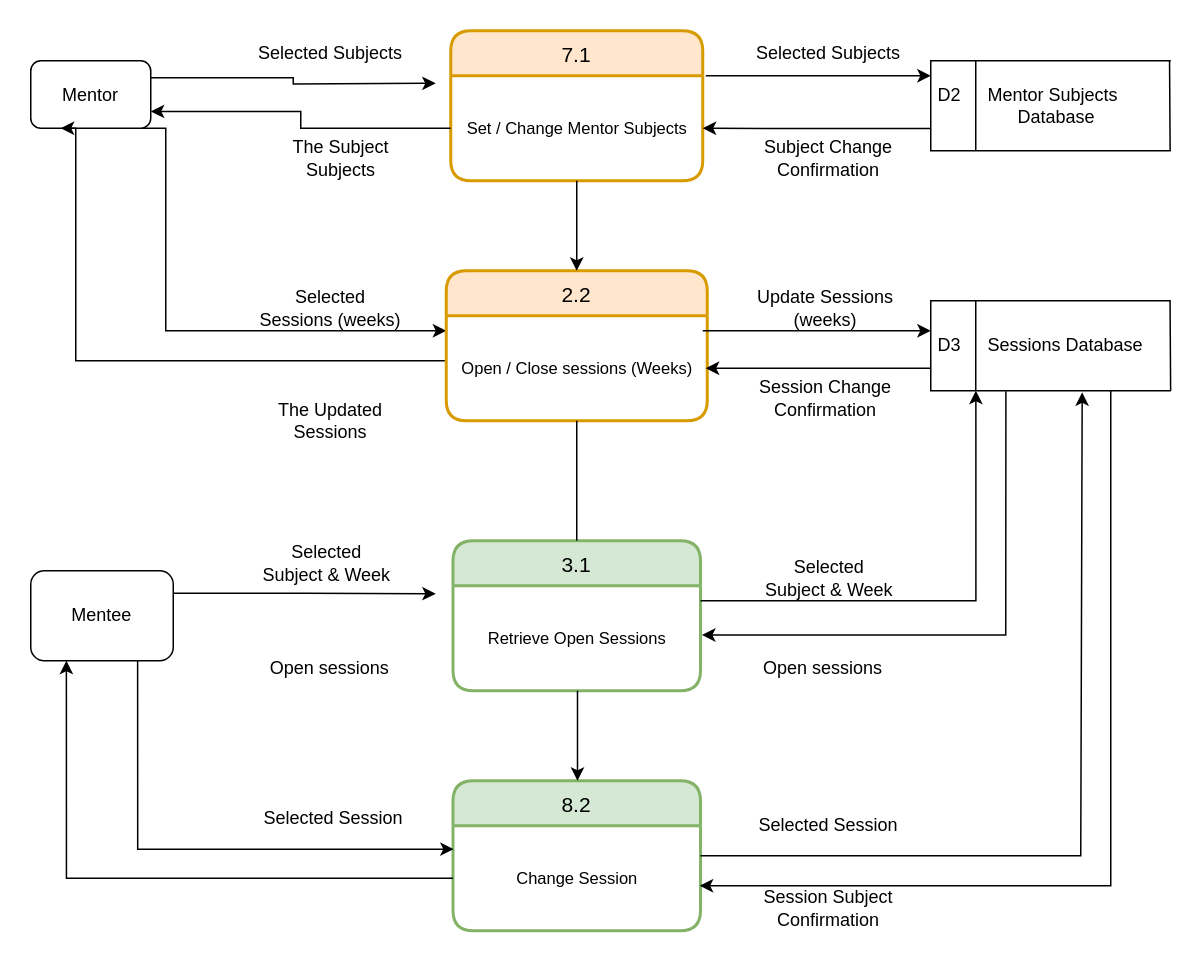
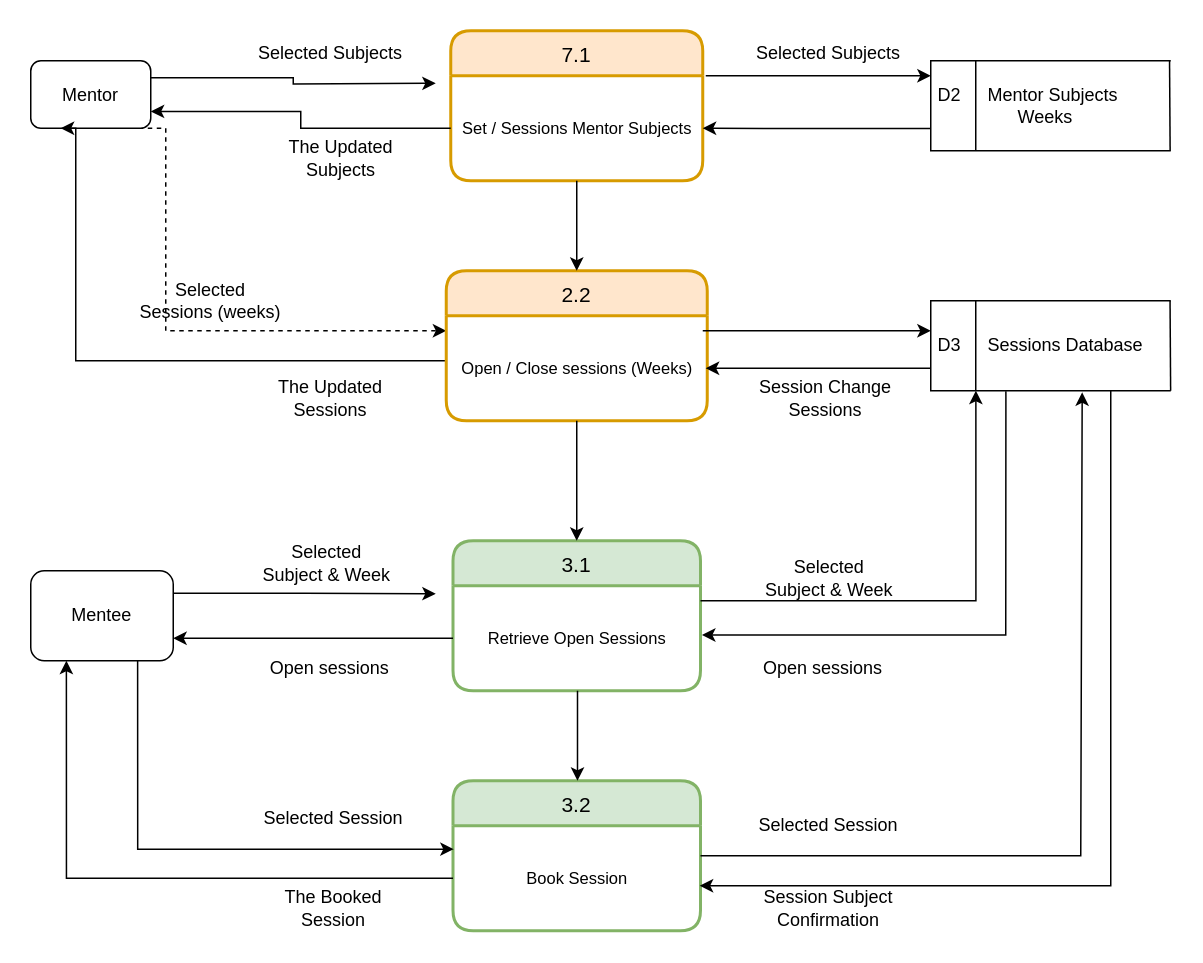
- <mxCell id="44" value="D2&amp;nbsp;&lt;span style=&quot;white-space: pre;&quot;&gt;&#09;&lt;/span&gt;&amp;nbsp; Mentor Subjects&amp;nbsp;&lt;br&gt;&lt;span style=&quot;white-space: pre;&quot;&gt;&#09;&lt;/span&gt;&lt;span style=&quot;white-space: pre;&quot;&gt;&#09;&lt;/span&gt;Database" style="html=1;dashed=0;whitespace=wrap;shape=mxgraph.dfd.dataStoreID;align=left;spacingLeft=3;points=[[0,0],[0.5,0],[1,0],[0,0.5],[1,0.5],[0,1],[0.5,1],[1,1]];comic=0;noLabel=0;container=0;metaEdit=0;shadow=0;perimeterSpacing=0;fillStyle=solid;" vertex="1" parent="1"><mxGeometry x="620" y="40" width="160" height="60" as="geometry" /></mxCell>
+ <mxCell id="44" value="D2&amp;nbsp;&lt;span style=&quot;white-space: pre;&quot;&gt;&#09;&lt;/span&gt;&amp;nbsp; Mentor Subjects&amp;nbsp;&lt;br&gt;&lt;span style=&quot;white-space: pre;&quot;&gt;&#09;&lt;/span&gt;&lt;span style=&quot;white-space: pre;&quot;&gt;&#09;&lt;/span&gt;Weeks" style="html=1;dashed=0;whitespace=wrap;shape=mxgraph.dfd.dataStoreID;align=left;spacingLeft=3;points=[[0,0],[0.5,0],[1,0],[0,0.5],[1,0.5],[0,1],[0.5,1],[1,1]];comic=0;noLabel=0;container=0;metaEdit=0;shadow=0;perimeterSpacing=0;fillStyle=solid;" vertex="1" parent="1"><mxGeometry x="620" y="40" width="160" height="60" as="geometry" /></mxCell>
- <mxCell id="15" value="&lt;font style=&quot;font-size: 11px&quot;&gt;Set / Change Mentor Subjects&lt;/font&gt;" style="text;html=1;align=center;verticalAlign=middle;resizable=0;points=[];autosize=1;strokeColor=none;fillColor=none;" vertex="1" parent="14"><mxGeometry y="30" width="168" height="70" as="geometry" /></mxCell>
+ <mxCell id="15" value="&lt;font style=&quot;font-size: 11px&quot;&gt;Set / Sessions Mentor Subjects&lt;/font&gt;" style="text;html=1;align=center;verticalAlign=middle;resizable=0;points=[];autosize=1;strokeColor=none;fillColor=none;" vertex="1" parent="14"><mxGeometry y="30" width="168" height="70" as="geometry" /></mxCell>
- <mxCell id="18" value="The Subject Subjects" style="text;html=1;strokeColor=none;fillColor=none;align=center;verticalAlign=middle;whiteSpace=wrap;rounded=0;" vertex="1" parent="1"><mxGeometry x="176.5" y="90" width="100" height="30" as="geometry" /></mxCell>
+ <mxCell id="18" value="The Updated Subjects" style="text;html=1;strokeColor=none;fillColor=none;align=center;verticalAlign=middle;whiteSpace=wrap;rounded=0;" vertex="1" parent="1"><mxGeometry x="176.5" y="90" width="100" height="30" as="geometry" /></mxCell>
- <mxCell id="48" value="Subject Change Confirmation" style="text;html=1;strokeColor=none;fillColor=none;align=center;verticalAlign=middle;whiteSpace=wrap;rounded=0;" vertex="1" parent="1"><mxGeometry x="502" y="90" width="100" height="30" as="geometry" /></mxCell>
- <mxCell id="27" value="Selected Sessions (weeks)" style="text;html=1;strokeColor=none;fillColor=none;align=center;verticalAlign=middle;whiteSpace=wrap;rounded=0;" vertex="1" parent="1"><mxGeometry x="170" y="190" width="100" height="30" as="geometry" /></mxCell>
+ <mxCell id="27" value="Selected Sessions (weeks)" style="text;html=1;strokeColor=none;fillColor=none;align=center;verticalAlign=middle;whiteSpace=wrap;rounded=0;" vertex="1" parent="1"><mxGeometry x="90" y="185" width="100" height="30" as="geometry" /></mxCell>
- <mxCell id="29" value="Update Sessions (weeks)" style="text;html=1;strokeColor=none;fillColor=none;align=center;verticalAlign=middle;whiteSpace=wrap;rounded=0;" vertex="1" parent="1"><mxGeometry x="500" y="190" width="100" height="30" as="geometry" /></mxCell>
- <mxCell id="12" style="edgeStyle=orthogonalEdgeStyle;rounded=0;orthogonalLoop=1;jettySize=auto;html=1;exitX=0.75;exitY=1;exitDx=0;exitDy=0;" edge="1" parent="1" source="13" target="24"><mxGeometry relative="1" as="geometry"><Array as="points"><mxPoint x="110" y="220" /></Array></mxGeometry></mxCell>
+ <mxCell id="12" style="edgeStyle=orthogonalEdgeStyle;rounded=0;orthogonalLoop=1;jettySize=auto;html=1;exitX=0.75;exitY=1;exitDx=0;exitDy=0;dashed=1;" edge="1" parent="1" source="13" target="24"><mxGeometry relative="1" as="geometry"><Array as="points"><mxPoint x="110" y="220" /></Array></mxGeometry></mxCell>
- <mxCell id="30" value="Session Change Confirmation" style="text;html=1;strokeColor=none;fillColor=none;align=center;verticalAlign=middle;whiteSpace=wrap;rounded=0;" vertex="1" parent="1"><mxGeometry x="500" y="250" width="100" height="30" as="geometry" /></mxCell>
+ <mxCell id="30" value="Session Change Sessions" style="text;html=1;strokeColor=none;fillColor=none;align=center;verticalAlign=middle;whiteSpace=wrap;rounded=0;" vertex="1" parent="1"><mxGeometry x="500" y="250" width="100" height="30" as="geometry" /></mxCell>
- <mxCell id="28" value="The Updated Sessions" style="text;html=1;strokeColor=none;fillColor=none;align=center;verticalAlign=middle;whiteSpace=wrap;rounded=0;" vertex="1" parent="1"><mxGeometry x="170" y="265" width="100" height="30" as="geometry" /></mxCell>
+ <mxCell id="28" value="The Updated Sessions" style="text;html=1;strokeColor=none;fillColor=none;align=center;verticalAlign=middle;whiteSpace=wrap;rounded=0;" vertex="1" parent="1"><mxGeometry x="170" y="250" width="100" height="30" as="geometry" /></mxCell>
- <mxCell id="32" style="edgeStyle=orthogonalEdgeStyle;rounded=0;orthogonalLoop=1;jettySize=auto;html=1;entryX=0.5;entryY=0;entryDx=0;entryDy=0;endArrow=none;" edge="1" parent="1" source="24" target="5"><mxGeometry relative="1" as="geometry" /></mxCell>
+ <mxCell id="32" style="edgeStyle=orthogonalEdgeStyle;rounded=0;orthogonalLoop=1;jettySize=auto;html=1;entryX=0.5;entryY=0;entryDx=0;entryDy=0;" edge="1" parent="1" source="24" target="5"><mxGeometry relative="1" as="geometry" /></mxCell>
+ <mxCell id="36" style="edgeStyle=orthogonalEdgeStyle;rounded=0;orthogonalLoop=1;jettySize=auto;html=1;entryX=1;entryY=0.75;entryDx=0;entryDy=0;" edge="1" parent="1" source="6" target="35"><mxGeometry relative="1" as="geometry" /></mxCell>
- <mxCell id="2" value="8.2" style="swimlane;childLayout=stackLayout;horizontal=1;startSize=30;horizontalStack=0;rounded=1;fontSize=14;fontStyle=0;strokeWidth=2;resizeParent=0;resizeLast=1;shadow=0;dashed=0;align=center;fillColor=#d5e8d4;strokeColor=#82b366;" vertex="1" parent="1"><mxGeometry x="301.5" y="520" width="165" height="100" as="geometry" /></mxCell>
+ <mxCell id="2" value="3.2" style="swimlane;childLayout=stackLayout;horizontal=1;startSize=30;horizontalStack=0;rounded=1;fontSize=14;fontStyle=0;strokeWidth=2;resizeParent=0;resizeLast=1;shadow=0;dashed=0;align=center;fillColor=#d5e8d4;strokeColor=#82b366;" vertex="1" parent="1"><mxGeometry x="301.5" y="520" width="165" height="100" as="geometry" /></mxCell>
- <mxCell id="3" value="&lt;font style=&quot;font-size: 11px&quot;&gt;Change Session&lt;/font&gt;" style="text;html=1;align=center;verticalAlign=middle;resizable=0;points=[];autosize=1;strokeColor=none;fillColor=none;" vertex="1" parent="2"><mxGeometry y="30" width="165" height="70" as="geometry" /></mxCell>
+ <mxCell id="3" value="&lt;font style=&quot;font-size: 11px&quot;&gt;Book Session&lt;/font&gt;" style="text;html=1;align=center;verticalAlign=middle;resizable=0;points=[];autosize=1;strokeColor=none;fillColor=none;" vertex="1" parent="2"><mxGeometry y="30" width="165" height="70" as="geometry" /></mxCell>
+ <mxCell id="10" value="The Booked Session" style="text;html=1;strokeColor=none;fillColor=none;align=center;verticalAlign=middle;whiteSpace=wrap;rounded=0;" vertex="1" parent="1"><mxGeometry x="172" y="590" width="100" height="30" as="geometry" /></mxCell>
